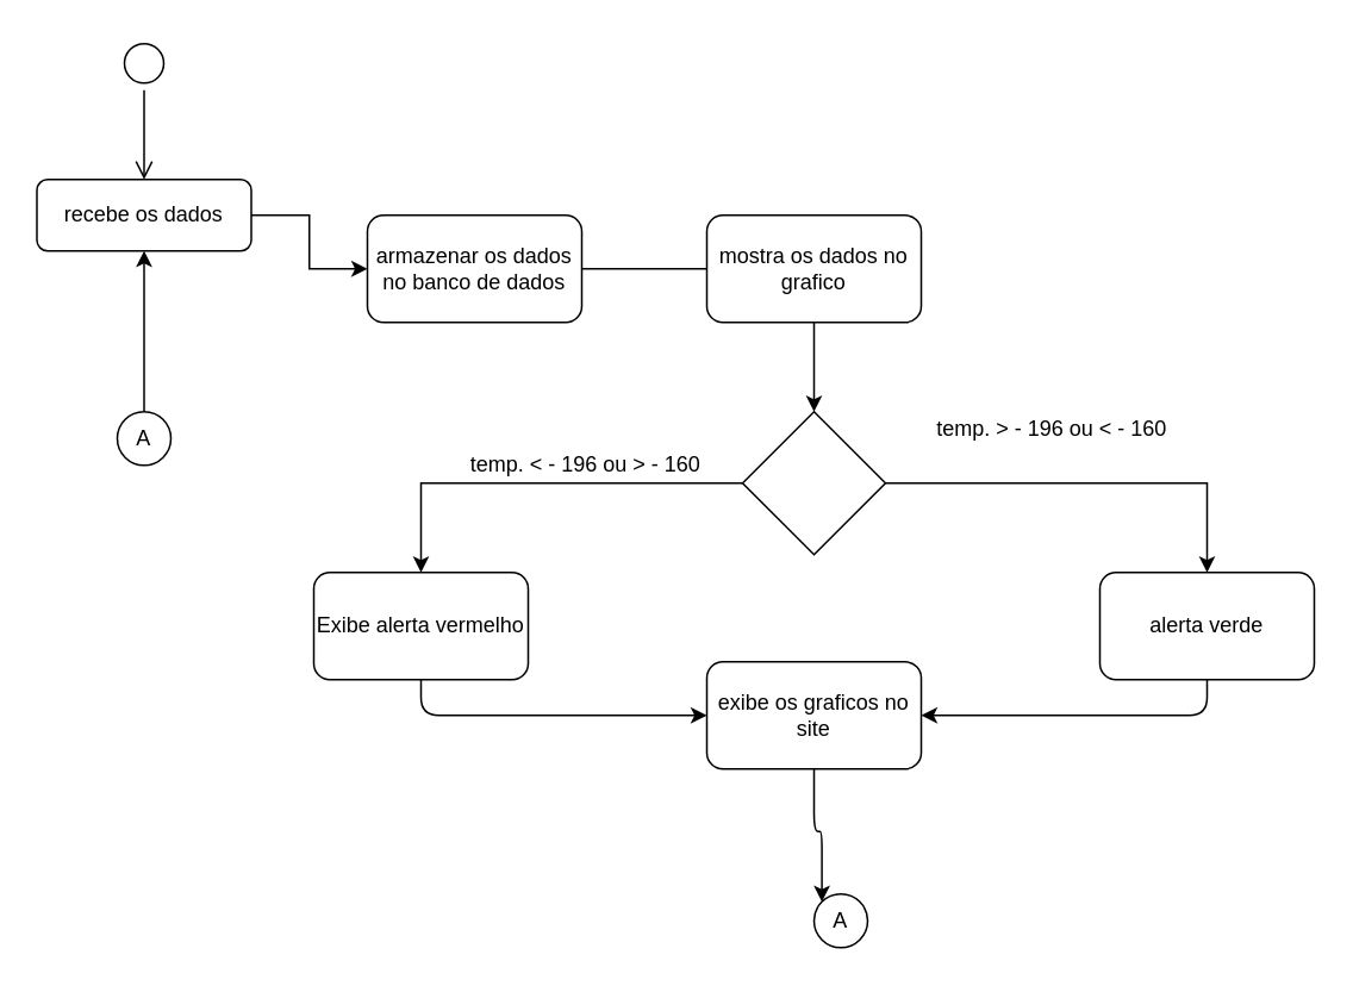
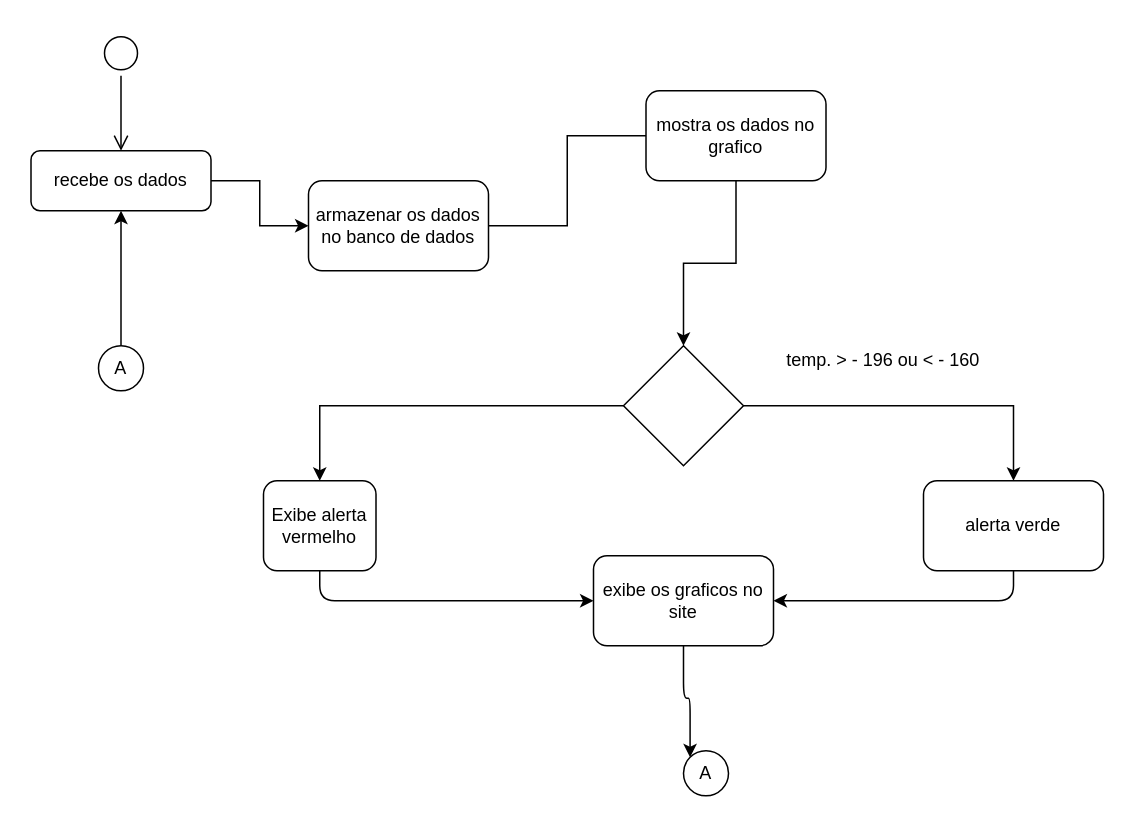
- <mxCell id="9" value="mostra os dados no grafico" style="rounded=1;whiteSpace=wrap;html=1;" vertex="1" parent="1"><mxGeometry x="395" y="120" width="120" height="60" as="geometry" /></mxCell>
+ <mxCell id="9" value="mostra os dados no grafico" style="rounded=1;whiteSpace=wrap;html=1;" vertex="1" parent="1"><mxGeometry x="430" y="60" width="120" height="60" as="geometry" /></mxCell>
- <mxCell id="13" value="temp. &amp;lt; - 196 ou &amp;gt; - 160&amp;nbsp;" style="text;html=1;strokeColor=none;fillColor=none;align=center;verticalAlign=middle;whiteSpace=wrap;rounded=0;" vertex="1" parent="1"><mxGeometry x="254" y="250" width="150" height="20" as="geometry" /></mxCell>
- <mxCell id="16" value="Exibe alerta vermelho" style="rounded=1;whiteSpace=wrap;html=1;" vertex="1" parent="1"><mxGeometry x="175" y="320" width="120" height="60" as="geometry" /></mxCell>
+ <mxCell id="16" value="Exibe alerta vermelho" style="rounded=1;whiteSpace=wrap;html=1;" vertex="1" parent="1"><mxGeometry x="175" y="320" width="75" height="60" as="geometry" /></mxCell>
